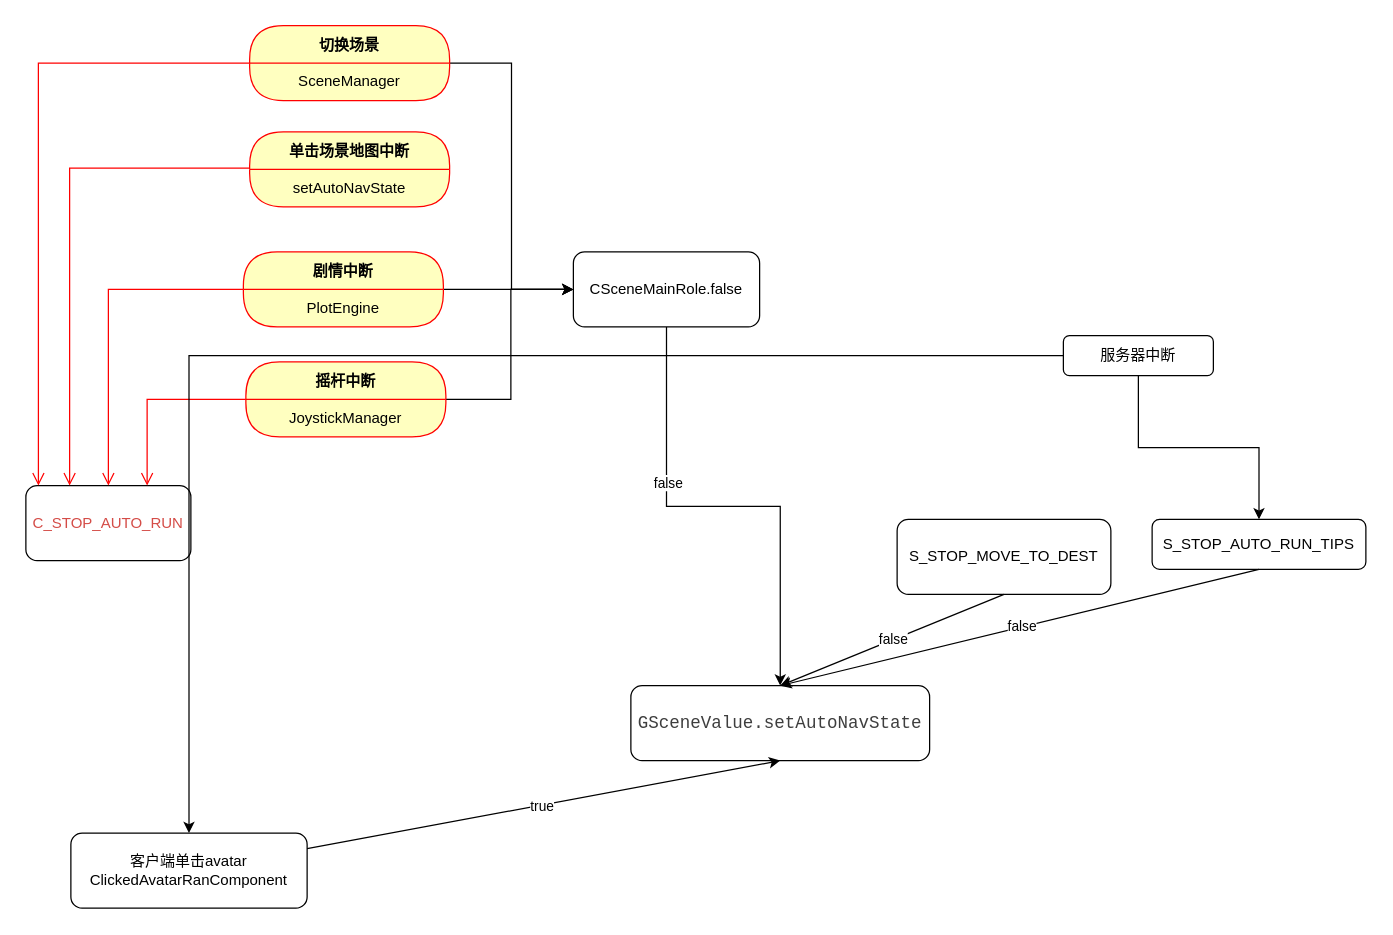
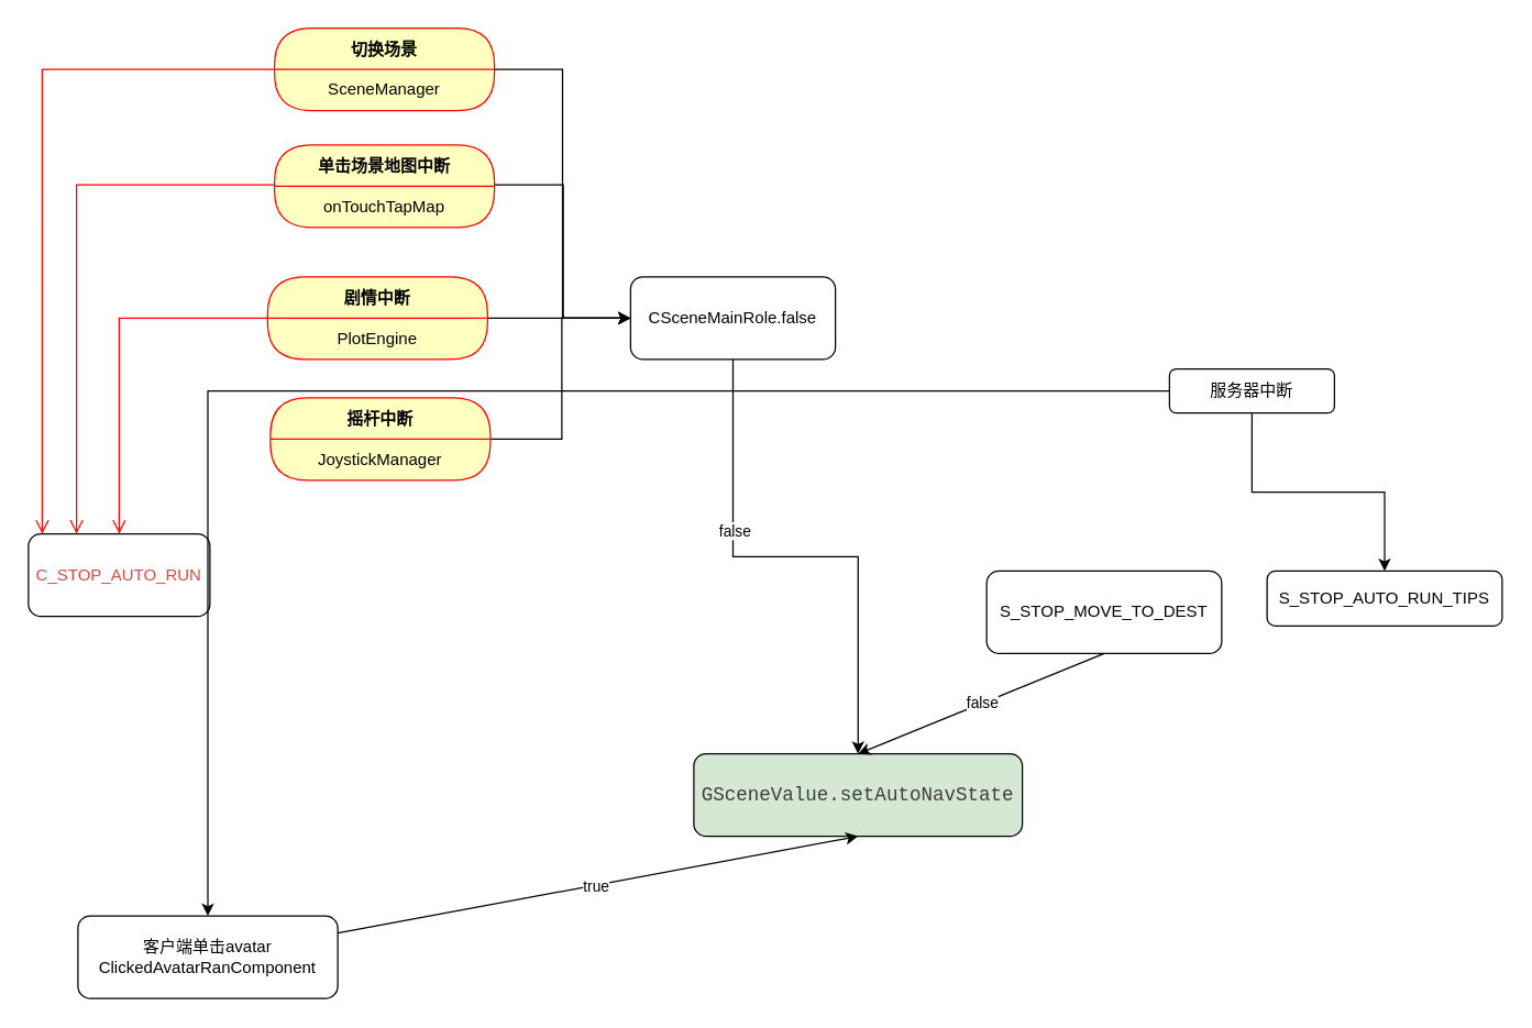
+ <mxCell id="24" style="edgeStyle=orthogonalEdgeStyle;rounded=0;orthogonalLoop=1;jettySize=auto;html=1;" edge="1" parent="1" source="25" target="19"><mxGeometry relative="1" as="geometry"><Array as="points"><mxPoint x="409" y="134" /><mxPoint x="409" y="231" /></Array></mxGeometry></mxCell>
- <mxCell id="26" value="setAutoNavState" style="text;html=1;strokeColor=none;fillColor=none;align=center;verticalAlign=middle;spacingLeft=4;spacingRight=4;whiteSpace=wrap;overflow=hidden;rotatable=0;fontColor=#000000;" vertex="1" parent="25"><mxGeometry y="30" width="160" height="30" as="geometry" /></mxCell>
+ <mxCell id="26" value="onTouchTapMap" style="text;html=1;strokeColor=none;fillColor=none;align=center;verticalAlign=middle;spacingLeft=4;spacingRight=4;whiteSpace=wrap;overflow=hidden;rotatable=0;fontColor=#000000;" vertex="1" parent="25"><mxGeometry y="30" width="160" height="30" as="geometry" /></mxCell>
- <mxCell id="13" value="" style="edgeStyle=orthogonalEdgeStyle;html=1;verticalAlign=bottom;endArrow=open;endSize=8;strokeColor=#ff0000;rounded=0;" edge="1" source="11" parent="1" target="2"><mxGeometry relative="1" as="geometry"><mxPoint x="106" y="382" as="targetPoint" /><Array as="points"><mxPoint x="117" y="319" /></Array></mxGeometry></mxCell>
- <mxCell id="6" value="" style="endArrow=classic;html=1;rounded=0;exitX=0.5;exitY=1;exitDx=0;exitDy=0;entryX=0.5;entryY=0;entryDx=0;entryDy=0;" edge="1" parent="1" source="4" target="5"><mxGeometry width="50" height="50" relative="1" as="geometry"><mxPoint x="845" y="381" as="sourcePoint" /><mxPoint x="895" y="331" as="targetPoint" /></mxGeometry></mxCell>
- <mxCell id="7" value="false" style="edgeLabel;html=1;align=center;verticalAlign=middle;resizable=0;points=[];" vertex="1" connectable="0" parent="6"><mxGeometry x="-0.009" y="-1" relative="1" as="geometry"><mxPoint as="offset" /></mxGeometry></mxCell>
- <mxCell id="5" value="&lt;div style=&quot;line-height: 19px; color: rgb(204, 204, 204);&quot;&gt;&lt;font face=&quot;Consolas, Courier New, monospace&quot; color=&quot;#3e3e3e&quot;&gt;&lt;span style=&quot;font-size: 14px; white-space: pre;&quot;&gt;GSceneValue.setAutoNavState&lt;/span&gt;&lt;/font&gt;&lt;/div&gt;" style="rounded=1;whiteSpace=wrap;html=1;" vertex="1" parent="1"><mxGeometry x="504" y="548" width="239" height="60" as="geometry" /></mxCell>
+ <mxCell id="5" value="&lt;div style=&quot;line-height: 19px; color: rgb(204, 204, 204);&quot;&gt;&lt;font face=&quot;Consolas, Courier New, monospace&quot; color=&quot;#3e3e3e&quot;&gt;&lt;span style=&quot;font-size: 14px; white-space: pre;&quot;&gt;GSceneValue.setAutoNavState&lt;/span&gt;&lt;/font&gt;&lt;/div&gt;" style="rounded=1;whiteSpace=wrap;html=1;fillColor=#d5e8d4;" vertex="1" parent="1"><mxGeometry x="504" y="548" width="239" height="60" as="geometry" /></mxCell>
